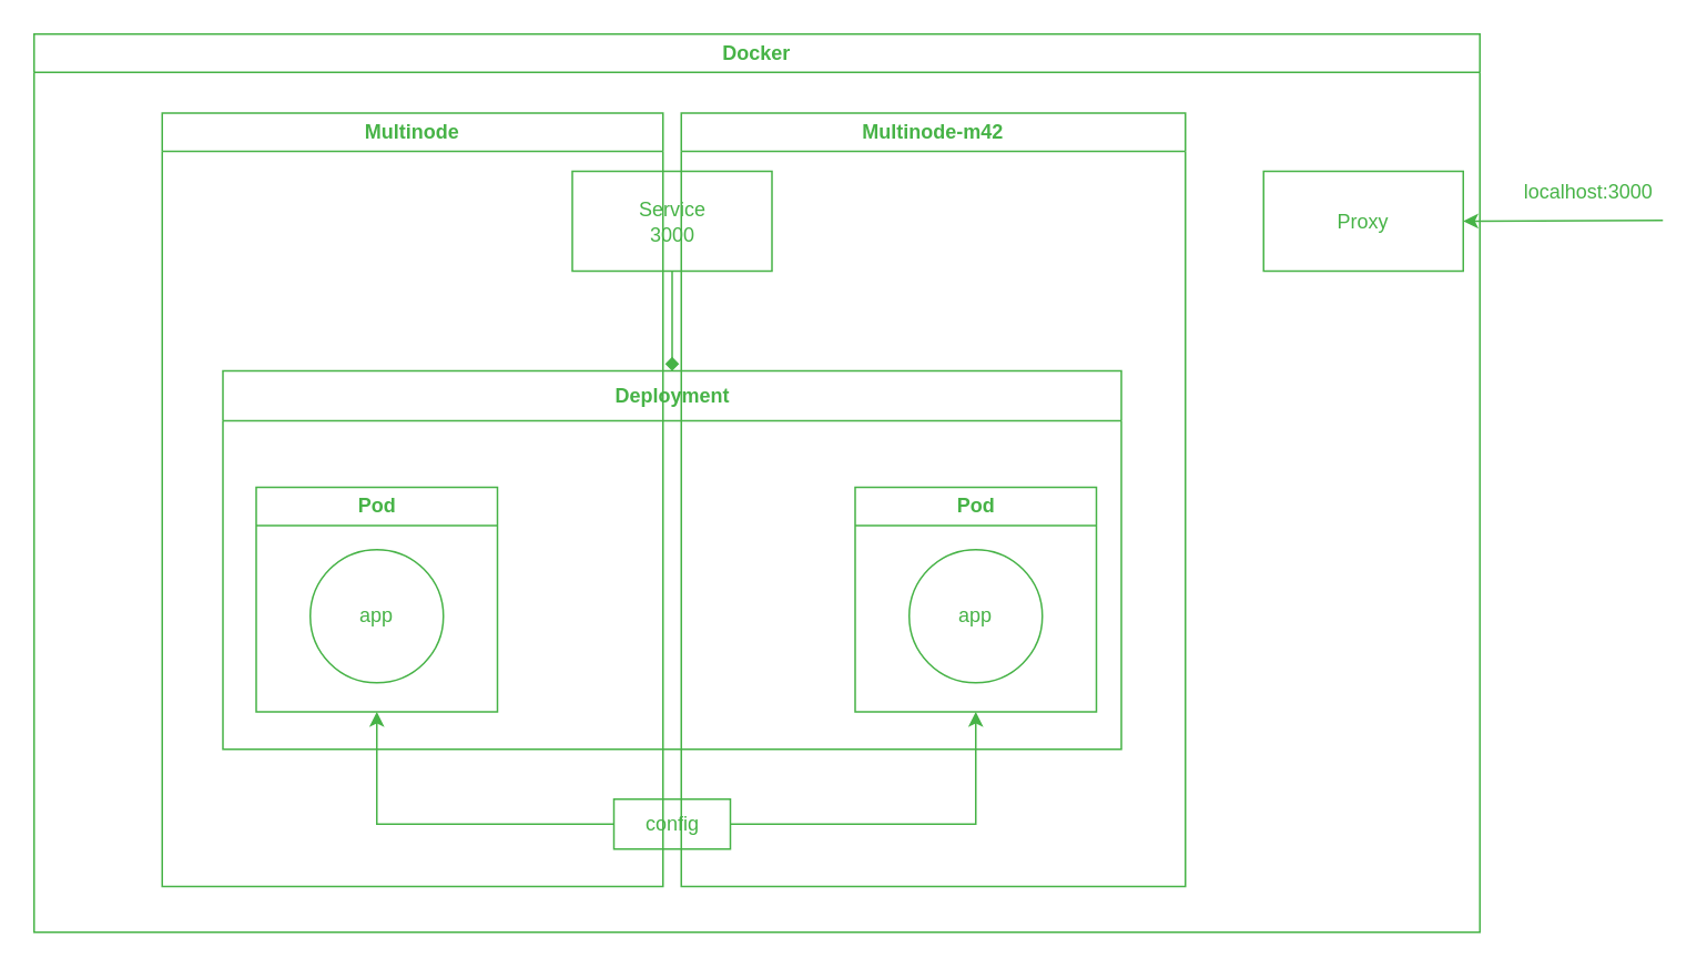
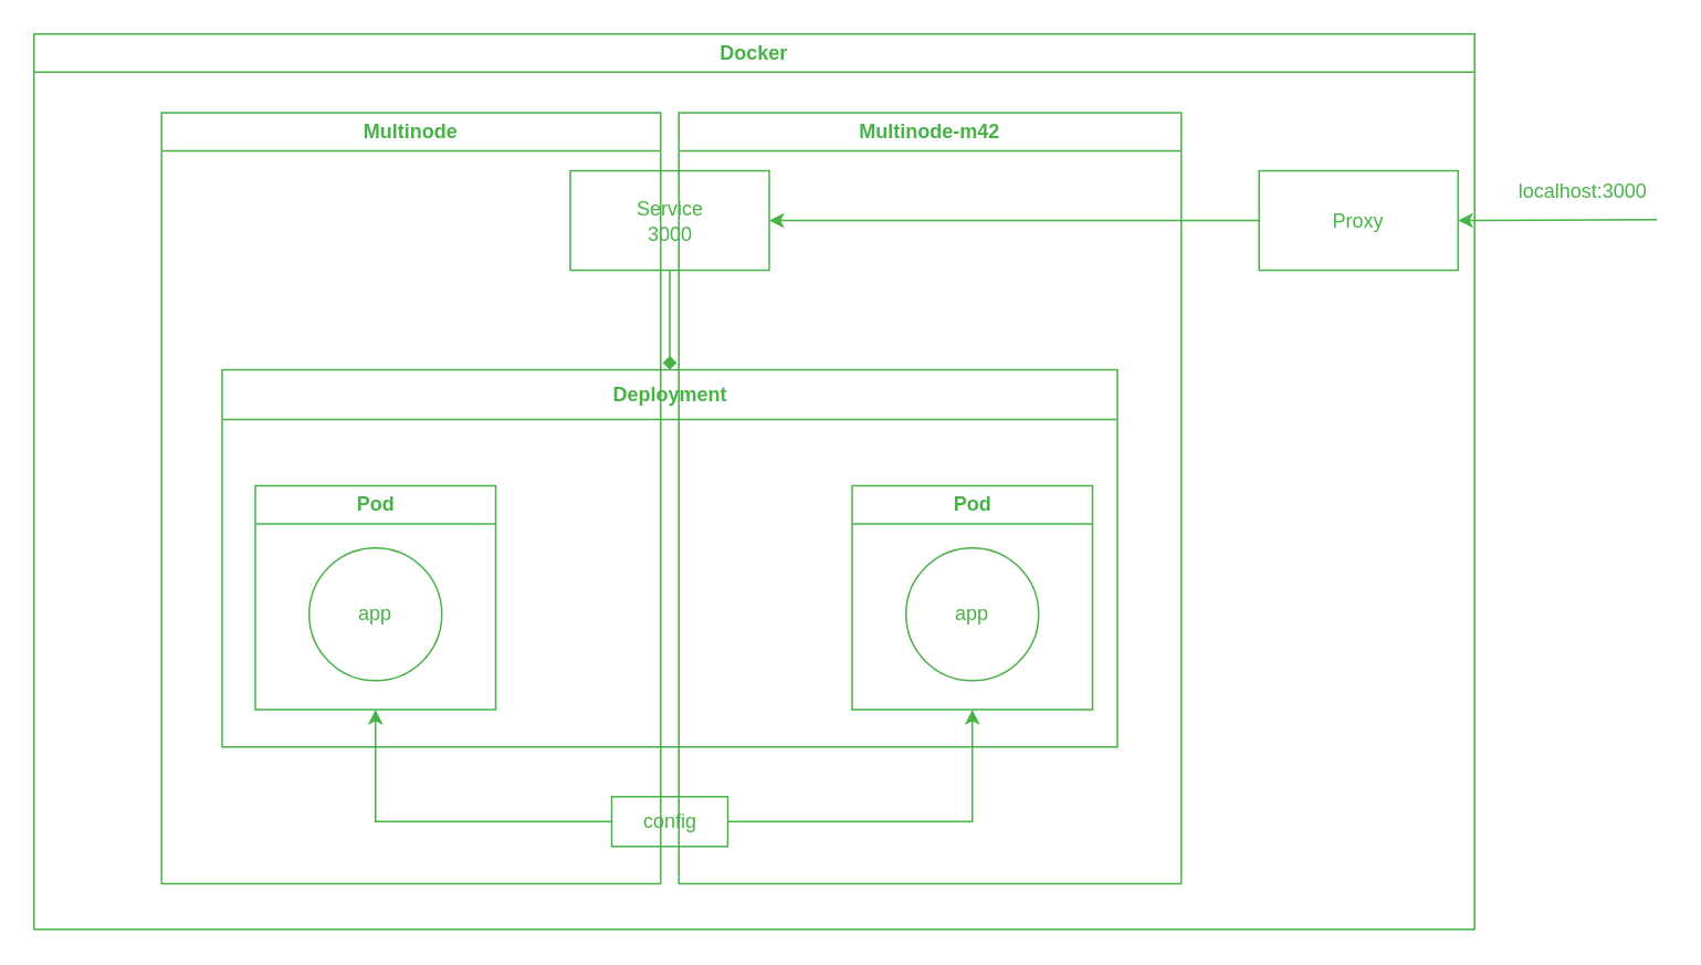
+ <mxCell id="15" value="" style="endArrow=classic;html=1;rounded=0;entryX=1;entryY=0.5;entryDx=0;entryDy=0;fontColor=#66FF66;strokeColor=#47B347;labelBackgroundColor=none;exitX=0;exitY=0.5;exitDx=0;exitDy=0;" parent="2" source="14" target="4" edge="1"><mxGeometry width="50" height="50" relative="1" as="geometry"><mxPoint x="1149" y="80.25" as="sourcePoint" /><mxPoint x="919" y="80" as="targetPoint" /></mxGeometry></mxCell>
